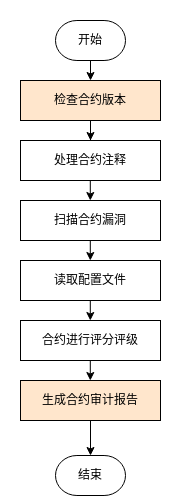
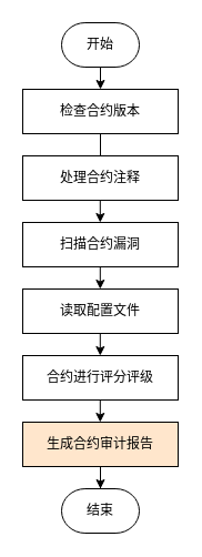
- <mxCell id="5" value="检查合约版本" style="rounded=0;whiteSpace=wrap;html=1;absoluteArcSize=1;arcSize=14;strokeWidth=1;shadow=0;sketch=0;glass=0;fillColor=#ffe6cc;" parent="1" vertex="1"><mxGeometry x="20" y="80" width="140" height="40" as="geometry" /></mxCell>
+ <mxCell id="5" value="检查合约版本" style="rounded=0;whiteSpace=wrap;html=1;absoluteArcSize=1;arcSize=14;strokeWidth=1;shadow=0;sketch=0;glass=0;" parent="1" vertex="1"><mxGeometry x="20" y="80" width="140" height="40" as="geometry" /></mxCell>
- <mxCell id="4" style="edgeStyle=orthogonalEdgeStyle;rounded=0;orthogonalLoop=1;jettySize=auto;html=1;exitX=0.5;exitY=1;exitDx=0;exitDy=0;" parent="1" source="5" target="6" edge="1"><mxGeometry relative="1" as="geometry" /></mxCell>
+ <mxCell id="4" style="edgeStyle=orthogonalEdgeStyle;rounded=0;orthogonalLoop=1;jettySize=auto;html=1;exitX=0.5;exitY=1;exitDx=0;exitDy=0;endArrow=none;" parent="1" source="5" target="6" edge="1"><mxGeometry relative="1" as="geometry" /></mxCell>
- <mxCell id="3" value="结束" style="strokeWidth=1;html=1;shape=mxgraph.flowchart.terminator;whiteSpace=wrap;" parent="1" vertex="1"><mxGeometry x="55" y="455" width="70" height="40" as="geometry" /></mxCell>
+ <mxCell id="3" value="结束" style="strokeWidth=1;html=1;shape=mxgraph.flowchart.terminator;whiteSpace=wrap;" parent="1" vertex="1"><mxGeometry x="55" y="440" width="70" height="40" as="geometry" /></mxCell>
